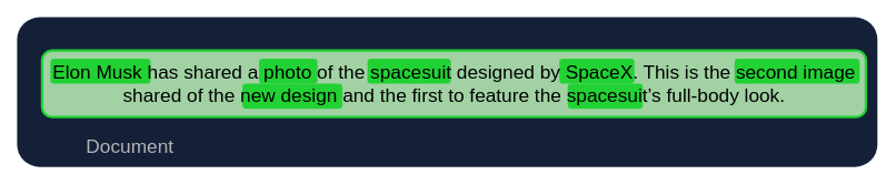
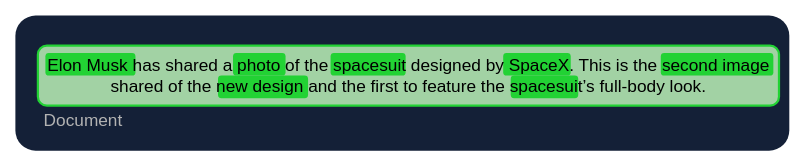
- <mxCell id="10" value="&lt;span style=&quot;color: rgb(179, 179, 179);&quot;&gt;&lt;font style=&quot;font-size: 23px;&quot;&gt;Document&lt;/font&gt;&lt;/span&gt;" style="text;html=1;align=center;verticalAlign=middle;resizable=0;points=[];autosize=1;strokeColor=none;fillColor=none;fontFamily=Helvetica;fontSize=12;fontColor=default;" vertex="1" parent="1"><mxGeometry x="90" y="155" width="130" height="40" as="geometry" /></mxCell>
+ <mxCell id="10" value="&lt;span style=&quot;color: rgb(179, 179, 179);&quot;&gt;&lt;font style=&quot;font-size: 23px;&quot;&gt;Document&lt;/font&gt;&lt;/span&gt;" style="text;html=1;align=center;verticalAlign=middle;resizable=0;points=[];autosize=1;strokeColor=none;fillColor=none;fontFamily=Helvetica;fontSize=12;fontColor=default;" vertex="1" parent="1"><mxGeometry x="45" y="140" width="130" height="40" as="geometry" /></mxCell>
